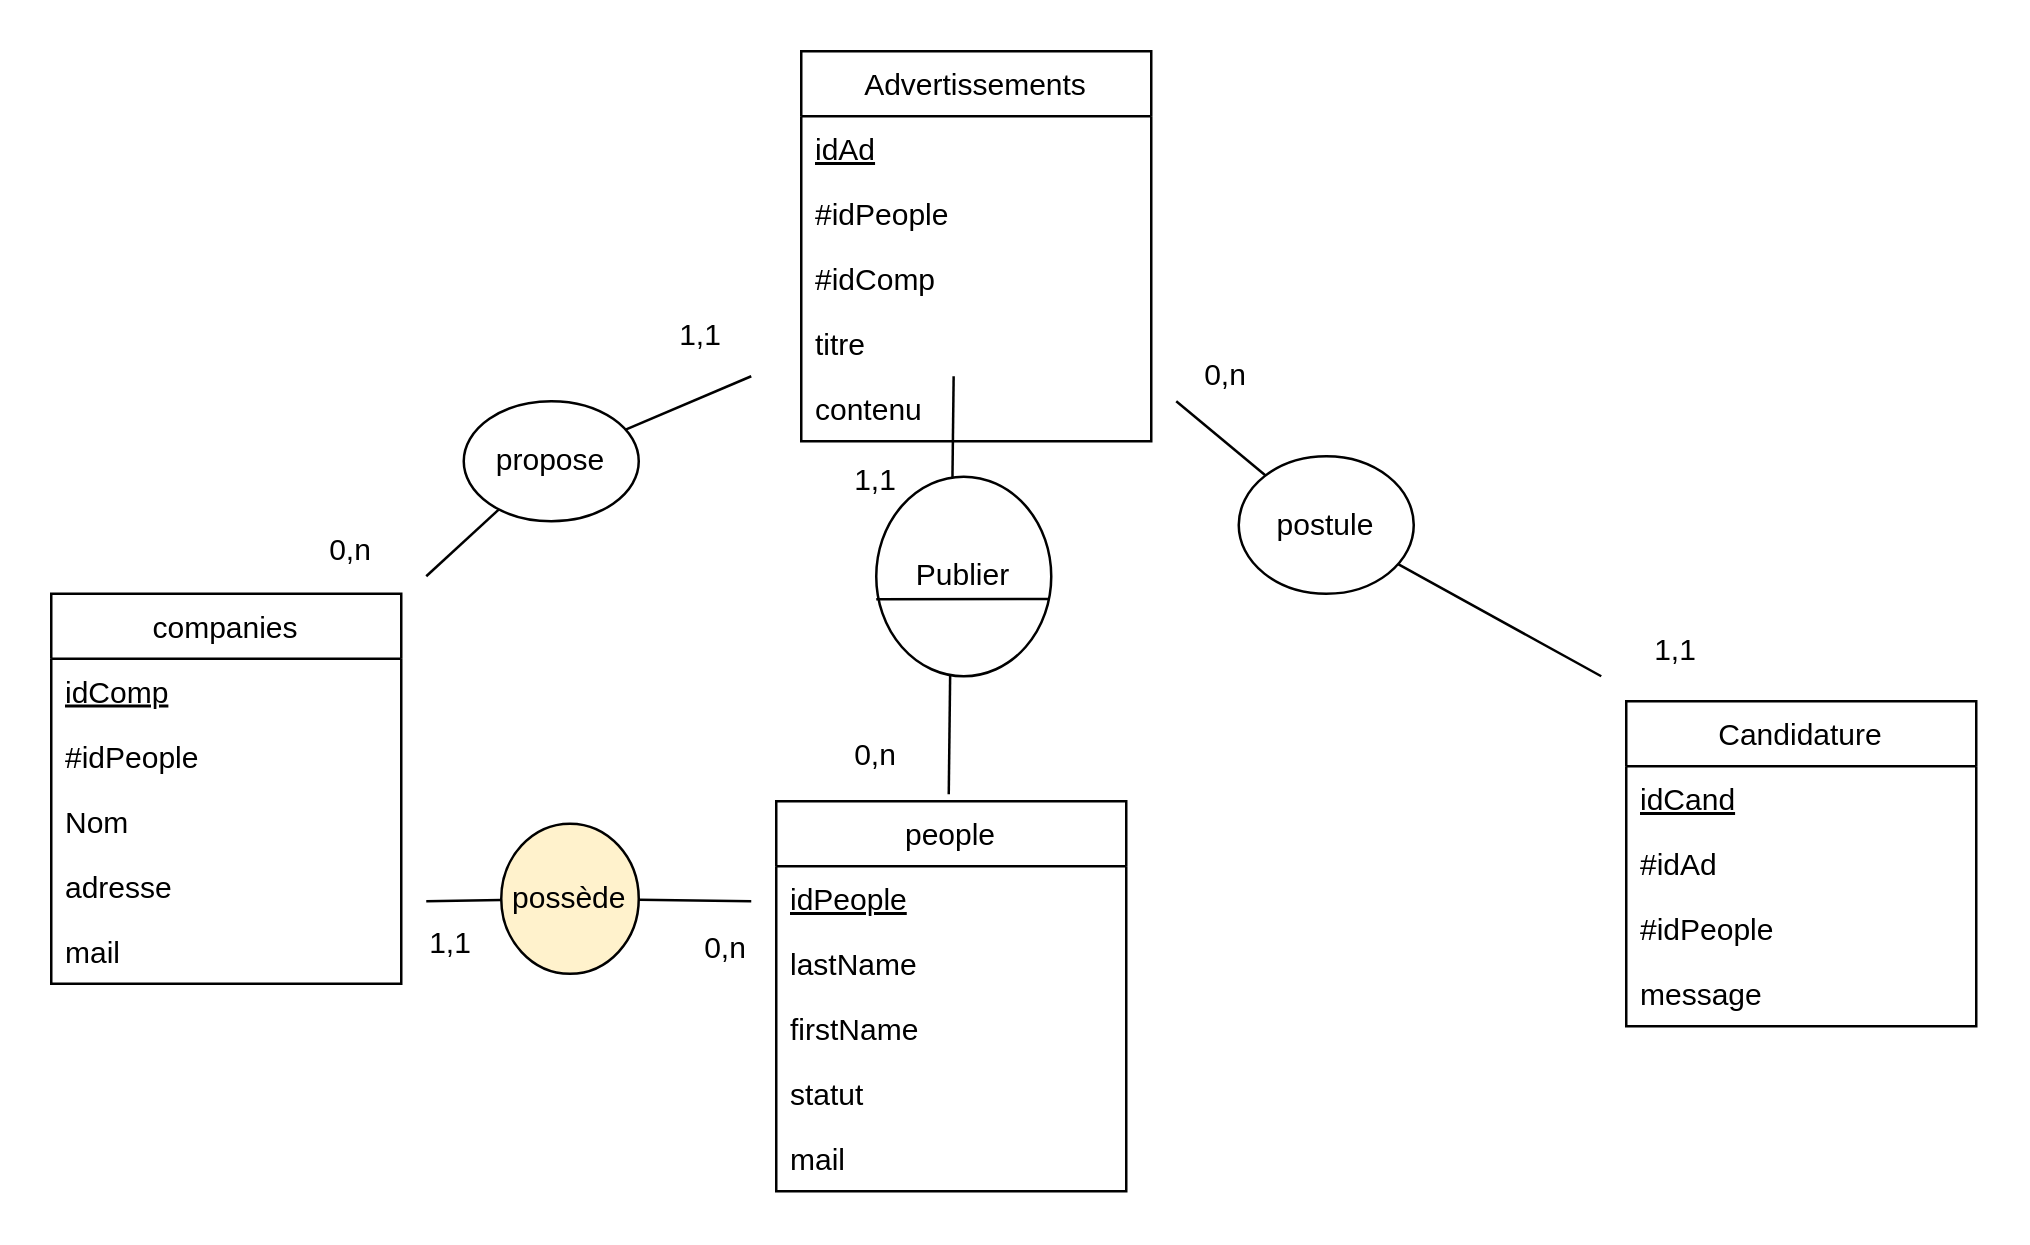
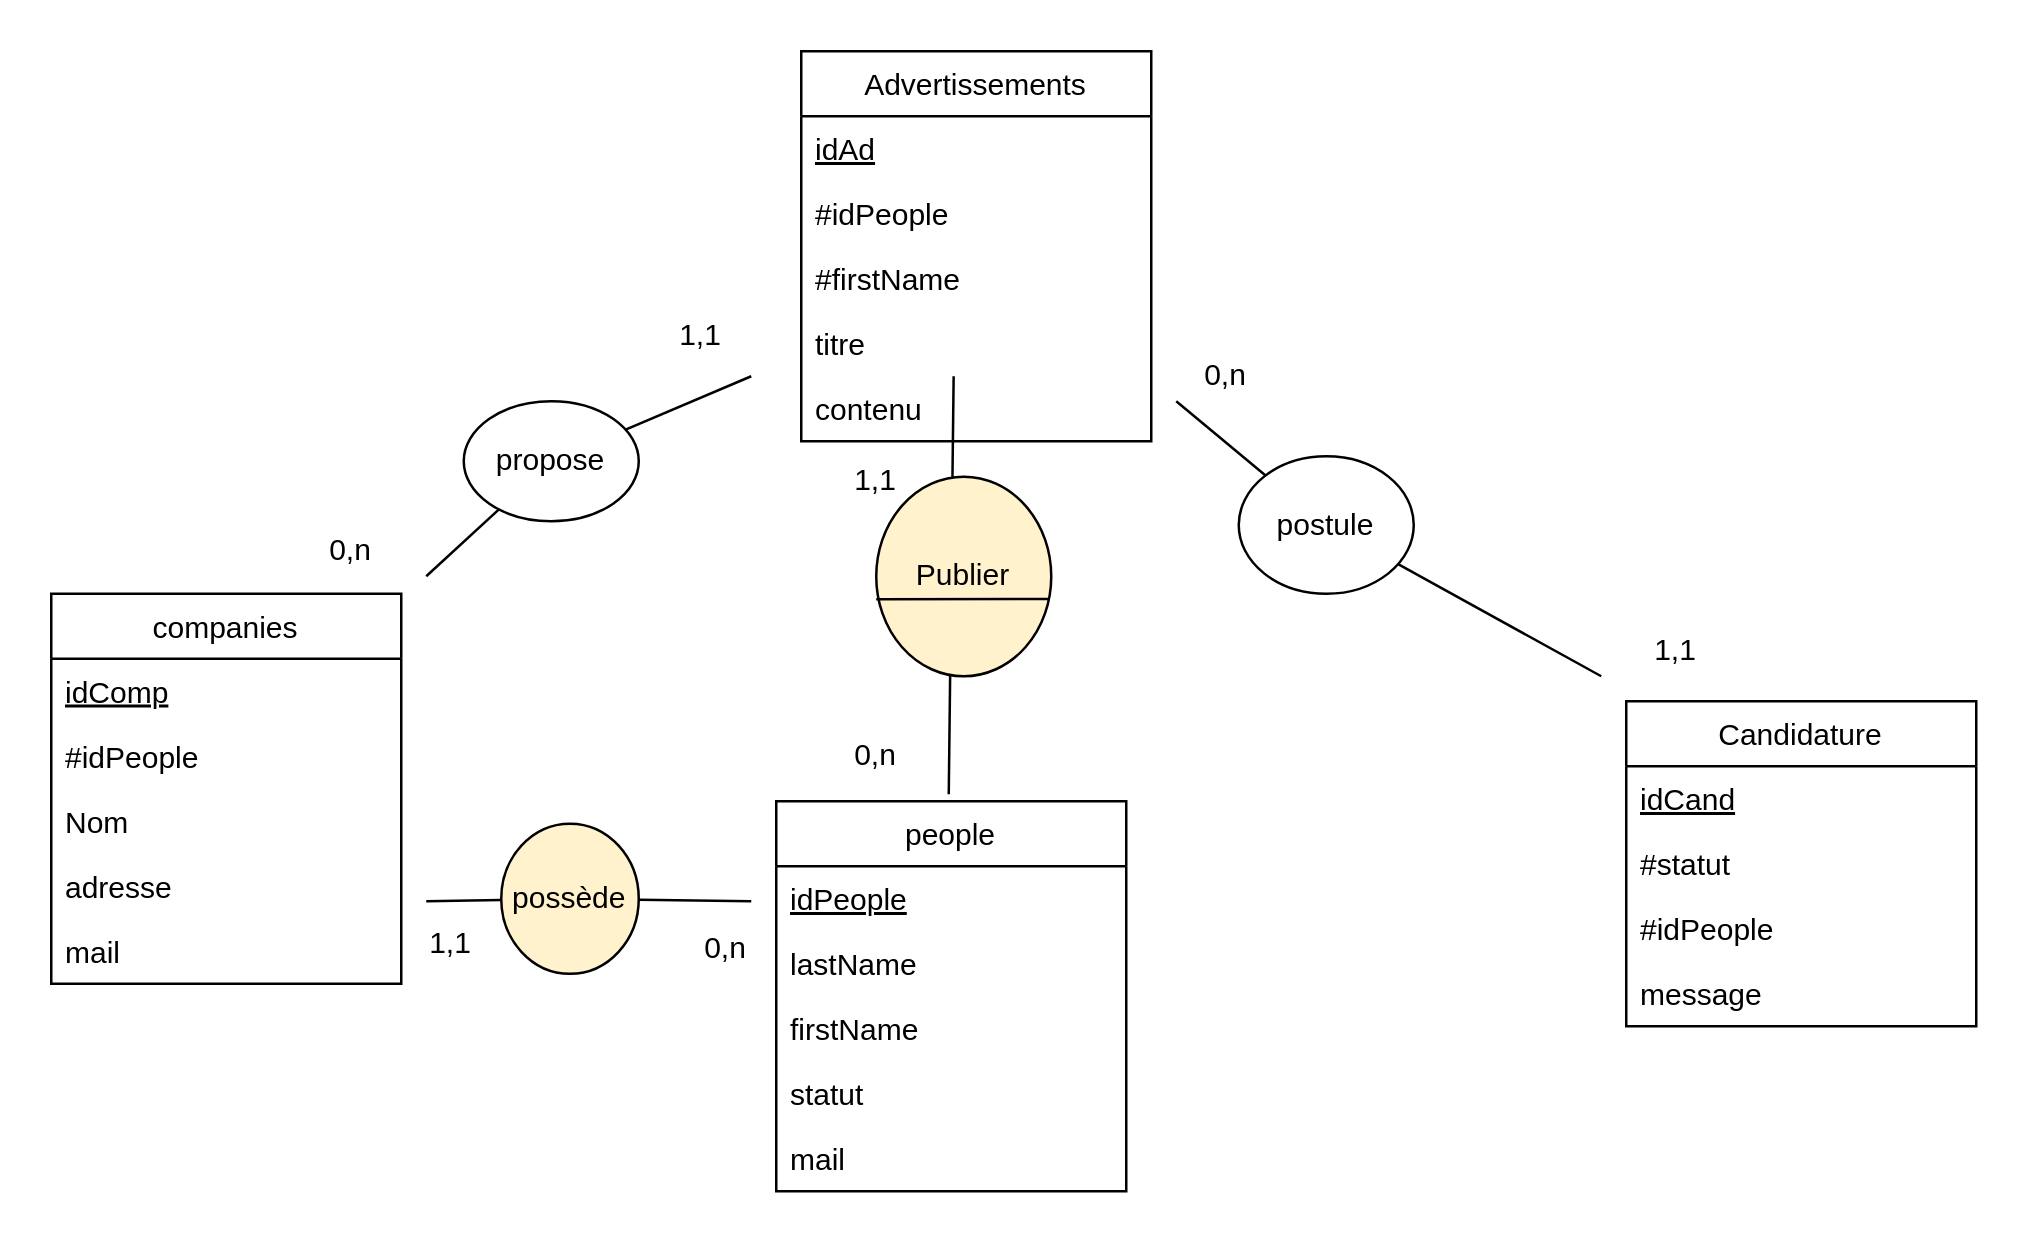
- <mxCell id="10" value="#idComp" style="text;strokeColor=none;fillColor=none;align=left;verticalAlign=top;spacingLeft=4;spacingRight=4;overflow=hidden;rotatable=0;points=[[0,0.5],[1,0.5]];portConstraint=eastwest;" vertex="1" parent="7"><mxGeometry y="78" width="140" height="26" as="geometry" /></mxCell>
+ <mxCell id="10" value="#firstName" style="text;strokeColor=none;fillColor=none;align=left;verticalAlign=top;spacingLeft=4;spacingRight=4;overflow=hidden;rotatable=0;points=[[0,0.5],[1,0.5]];portConstraint=eastwest;" vertex="1" parent="7"><mxGeometry y="78" width="140" height="26" as="geometry" /></mxCell>
- <mxCell id="5" value="Publier" style="ellipse;whiteSpace=wrap;html=1;" parent="1" vertex="1"><mxGeometry x="350" y="190.16" width="70" height="79.84" as="geometry" /></mxCell>
+ <mxCell id="5" value="Publier" style="ellipse;whiteSpace=wrap;html=1;fillColor=#fff2cc;" parent="1" vertex="1"><mxGeometry x="350" y="190.16" width="70" height="79.84" as="geometry" /></mxCell>
- <mxCell id="15" value="#idAd" style="text;strokeColor=none;fillColor=none;align=left;verticalAlign=top;spacingLeft=4;spacingRight=4;overflow=hidden;rotatable=0;points=[[0,0.5],[1,0.5]];portConstraint=eastwest;" parent="13" vertex="1"><mxGeometry y="52" width="140" height="26" as="geometry" /></mxCell>
+ <mxCell id="15" value="#statut" style="text;strokeColor=none;fillColor=none;align=left;verticalAlign=top;spacingLeft=4;spacingRight=4;overflow=hidden;rotatable=0;points=[[0,0.5],[1,0.5]];portConstraint=eastwest;" parent="13" vertex="1"><mxGeometry y="52" width="140" height="26" as="geometry" /></mxCell>
